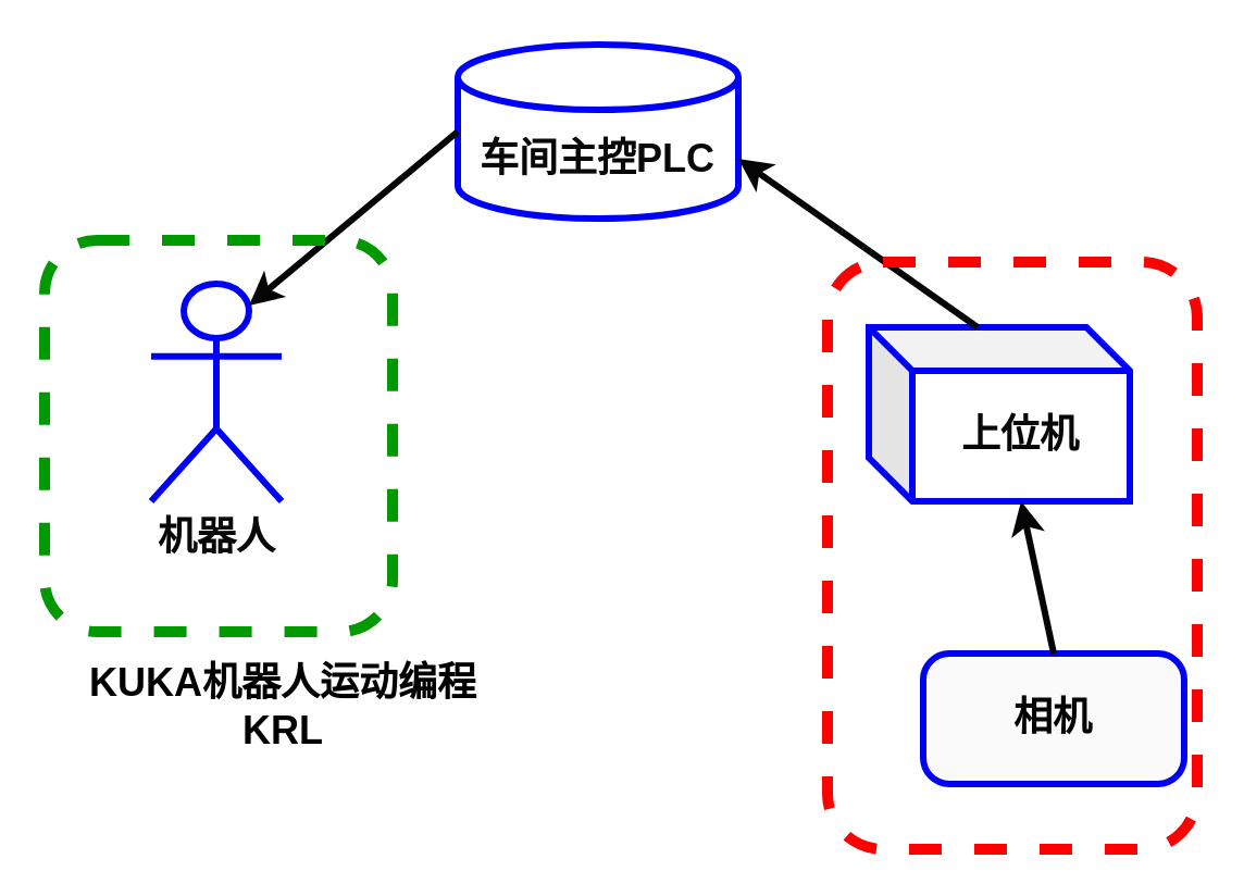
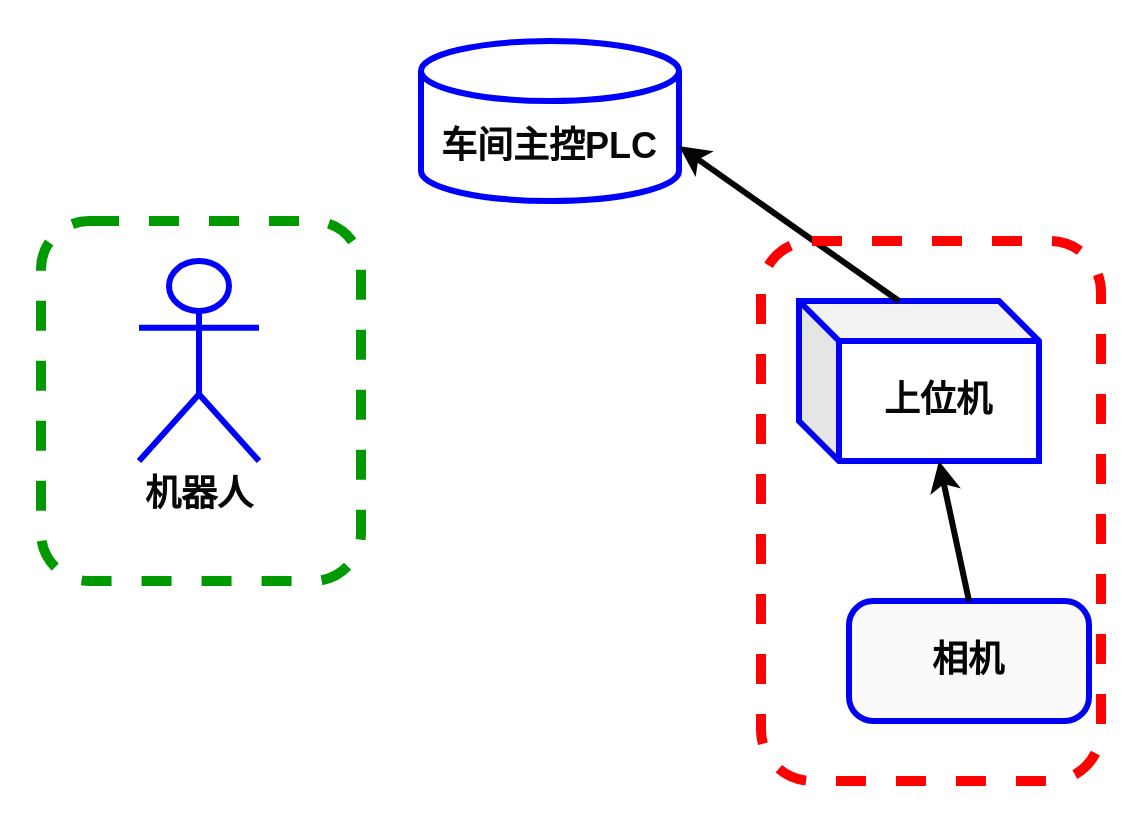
- <mxCell id="6" style="edgeStyle=none;html=1;entryX=0.75;entryY=0.1;entryDx=0;entryDy=0;fontSize=18;strokeColor=#050505;strokeWidth=3;exitX=0;exitY=0.5;exitDx=0;exitDy=0;exitPerimeter=0;entryPerimeter=0;" parent="1" source="2" target="4" edge="1"><mxGeometry relative="1" as="geometry"><mxPoint x="169" y="310" as="sourcePoint" /><mxPoint x="279" y="310" as="targetPoint" /></mxGeometry></mxCell>
- <mxCell id="11" value="&lt;b&gt;&lt;font style=&quot;font-size: 18px;&quot;&gt;KUKA机器人运动编程KRL&lt;/font&gt;&lt;/b&gt;" style="text;html=1;strokeColor=none;fillColor=none;align=center;verticalAlign=middle;whiteSpace=wrap;rounded=0;dashed=1;" vertex="1" parent="1"><mxGeometry x="40" y="310" width="180" height="30" as="geometry" /></mxCell>
